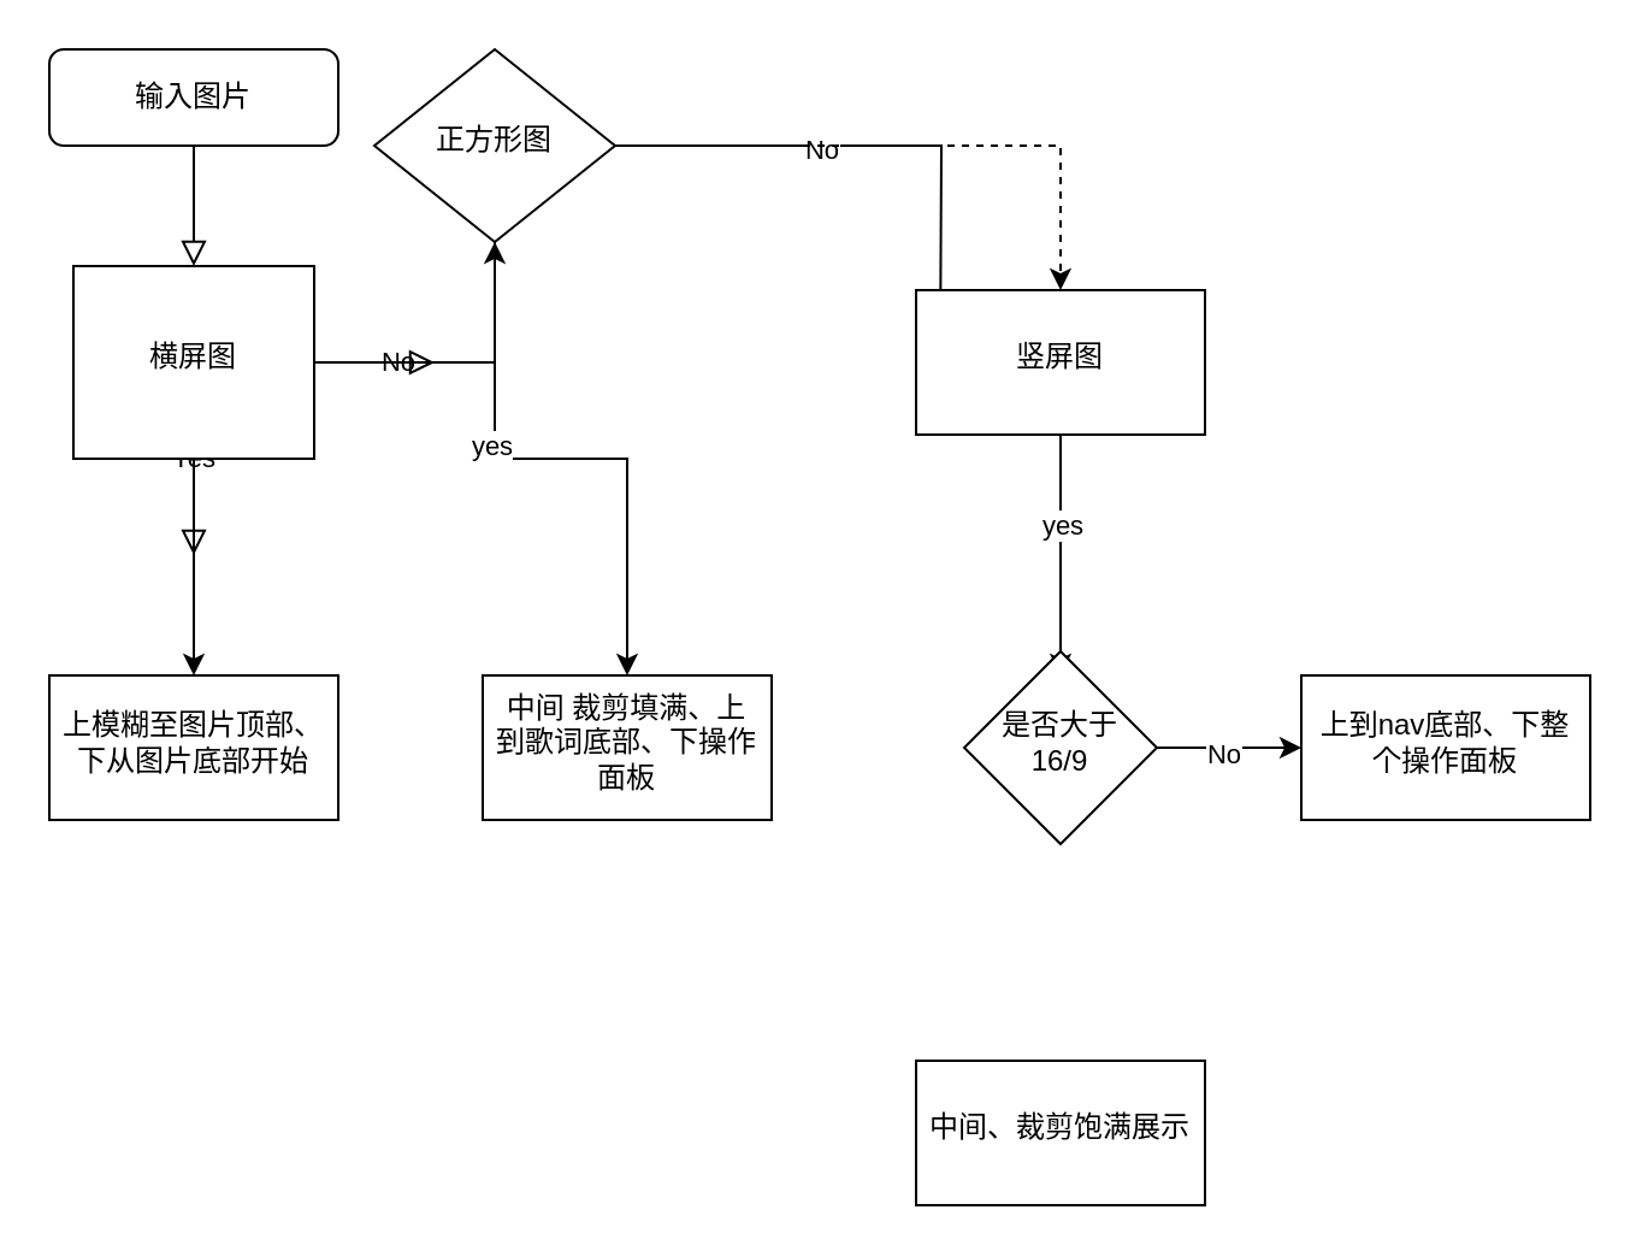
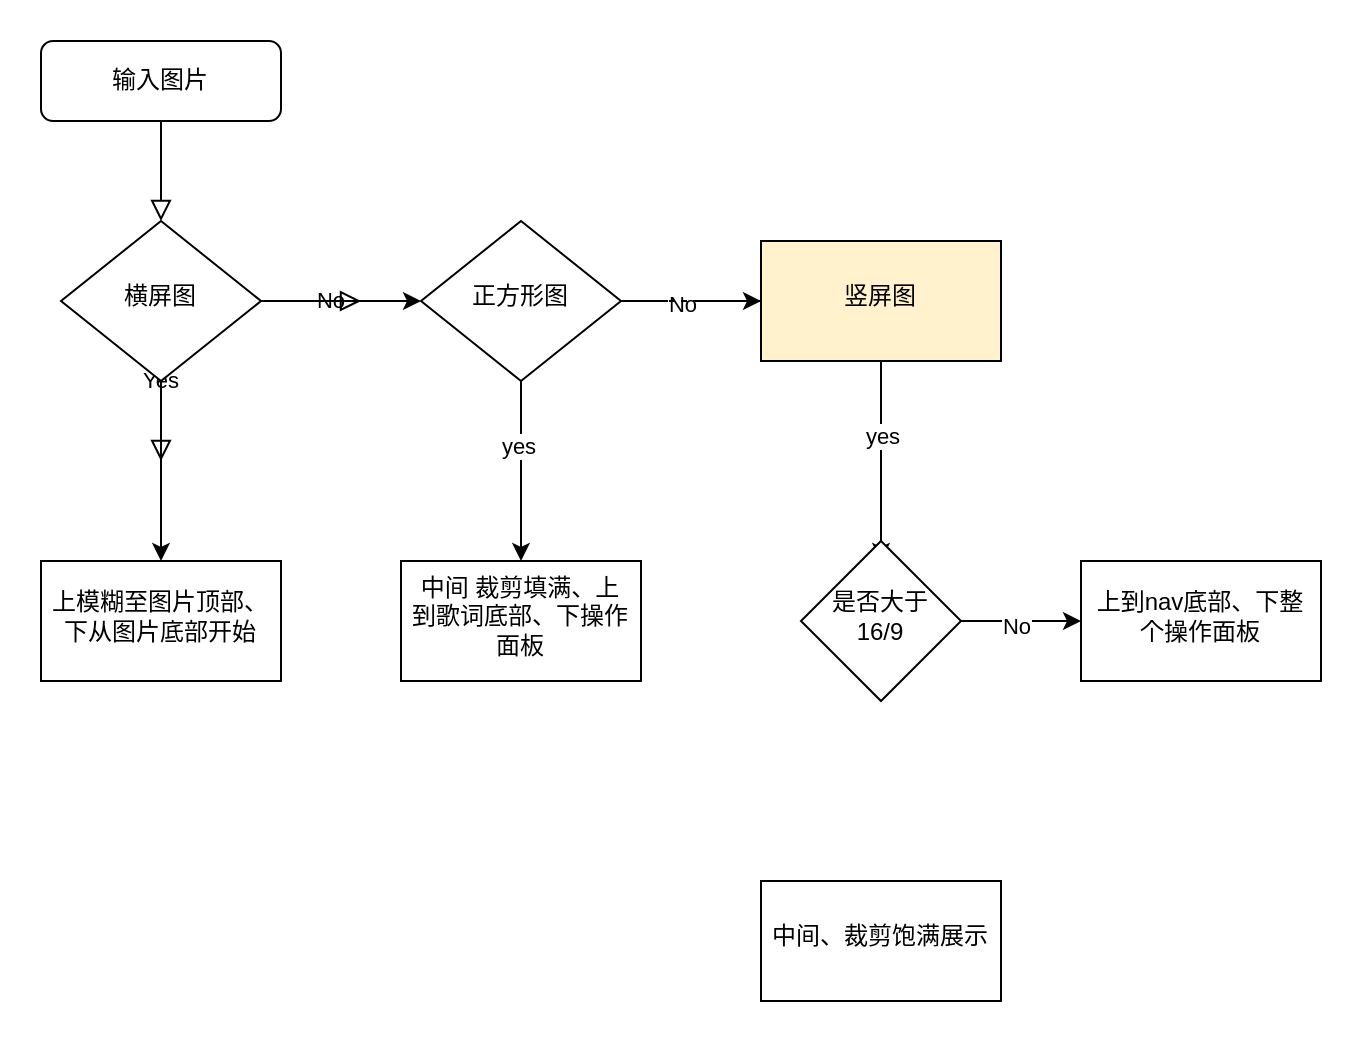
- <mxCell id="15" value="正方形图" style="rhombus;whiteSpace=wrap;html=1;shadow=0;fontFamily=Helvetica;fontSize=12;align=center;strokeWidth=1;spacing=6;spacingTop=-4;" vertex="1" parent="1"><mxGeometry x="155" y="20" width="100" height="80" as="geometry" /></mxCell>
+ <mxCell id="15" value="正方形图" style="rhombus;whiteSpace=wrap;html=1;shadow=0;fontFamily=Helvetica;fontSize=12;align=center;strokeWidth=1;spacing=6;spacingTop=-4;" vertex="1" parent="1"><mxGeometry x="210" y="110" width="100" height="80" as="geometry" /></mxCell>
- <mxCell id="8" value="横屏图" style="whiteSpace=wrap;html=1;shadow=0;fontFamily=Helvetica;fontSize=12;align=center;strokeWidth=1;spacing=6;spacingTop=-4;rounded=0;" parent="1" vertex="1"><mxGeometry x="30" y="110" width="100" height="80" as="geometry" /></mxCell>
+ <mxCell id="8" value="横屏图" style="rhombus;whiteSpace=wrap;html=1;shadow=0;fontFamily=Helvetica;fontSize=12;align=center;strokeWidth=1;spacing=6;spacingTop=-4;" parent="1" vertex="1"><mxGeometry x="30" y="110" width="100" height="80" as="geometry" /></mxCell>
- <mxCell id="24" value="&lt;span style=&quot;&quot;&gt;竖屏图&lt;/span&gt;" style="whiteSpace=wrap;html=1;shadow=0;strokeWidth=1;spacing=6;spacingTop=-4;" vertex="1" parent="1"><mxGeometry x="380" y="120" width="120" height="60" as="geometry" /></mxCell>
+ <mxCell id="24" value="&lt;span style=&quot;&quot;&gt;竖屏图&lt;/span&gt;" style="whiteSpace=wrap;html=1;shadow=0;strokeWidth=1;spacing=6;spacingTop=-4;fillColor=#fff2cc;" vertex="1" parent="1"><mxGeometry x="380" y="120" width="120" height="60" as="geometry" /></mxCell>
